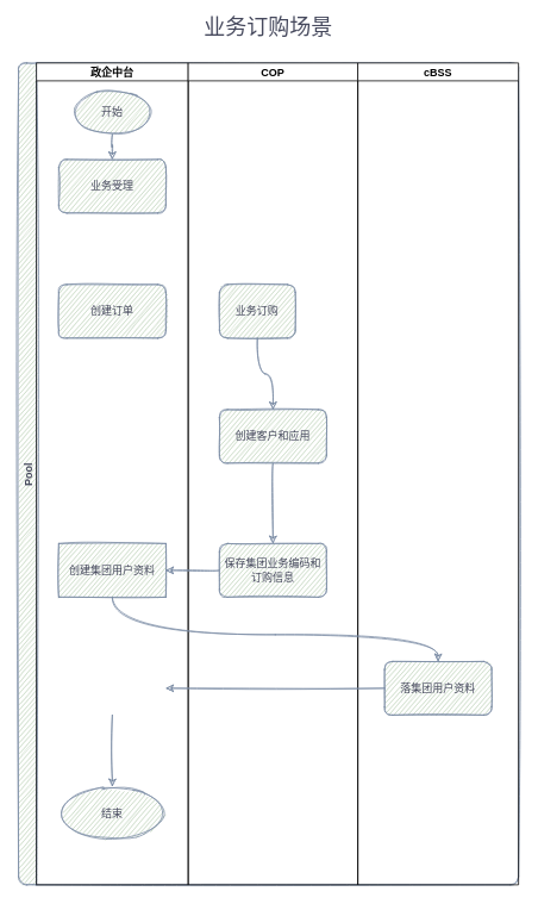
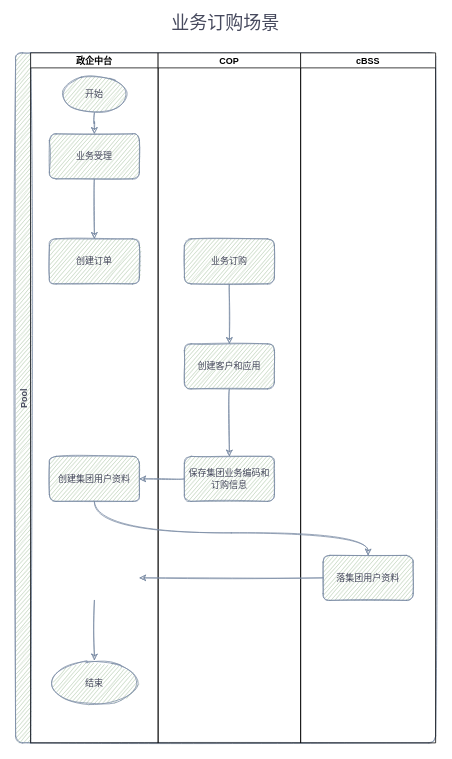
+ <mxCell id="7" value="" style="edgeStyle=orthogonalEdgeStyle;curved=1;rounded=1;sketch=1;orthogonalLoop=1;jettySize=auto;html=1;fontColor=#46495D;strokeColor=#788AA3;fillColor=#B2C9AB;" edge="1" parent="4" source="8" target="9"><mxGeometry relative="1" as="geometry" /></mxCell>
- <mxCell id="14" value="业务订购" style="whiteSpace=wrap;html=1;rounded=1;fontColor=#46495D;strokeColor=#788AA3;fillColor=#B2C9AB;sketch=1;" vertex="1" parent="12"><mxGeometry x="35" y="248" width="85" height="60" as="geometry" /></mxCell>
+ <mxCell id="14" value="业务订购" style="whiteSpace=wrap;html=1;rounded=1;fontColor=#46495D;strokeColor=#788AA3;fillColor=#B2C9AB;sketch=1;" vertex="1" parent="12"><mxGeometry x="35" y="248" width="120" height="60" as="geometry" /></mxCell>
- <mxCell id="18" value="创建集团用户资料" style="whiteSpace=wrap;html=1;fontColor=#46495D;strokeColor=#788AA3;fillColor=#B2C9AB;sketch=1;rounded=0;" vertex="1" parent="16"><mxGeometry x="-335" y="538" width="120" height="60" as="geometry" /></mxCell>
+ <mxCell id="18" value="创建集团用户资料" style="whiteSpace=wrap;html=1;rounded=1;fontColor=#46495D;strokeColor=#788AA3;fillColor=#B2C9AB;sketch=1;" vertex="1" parent="16"><mxGeometry x="-335" y="538" width="120" height="60" as="geometry" /></mxCell>
